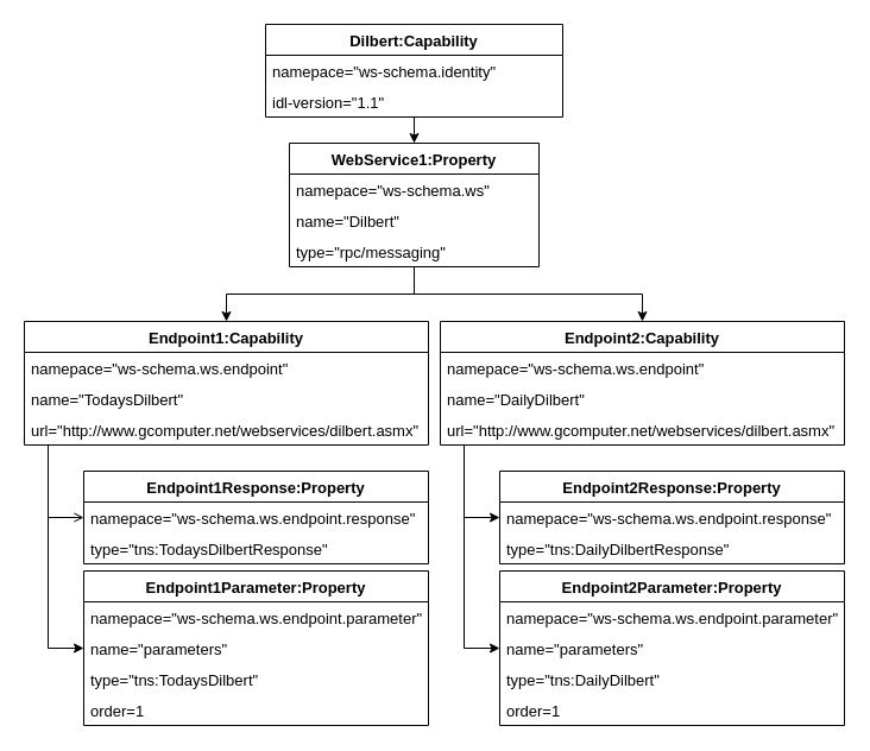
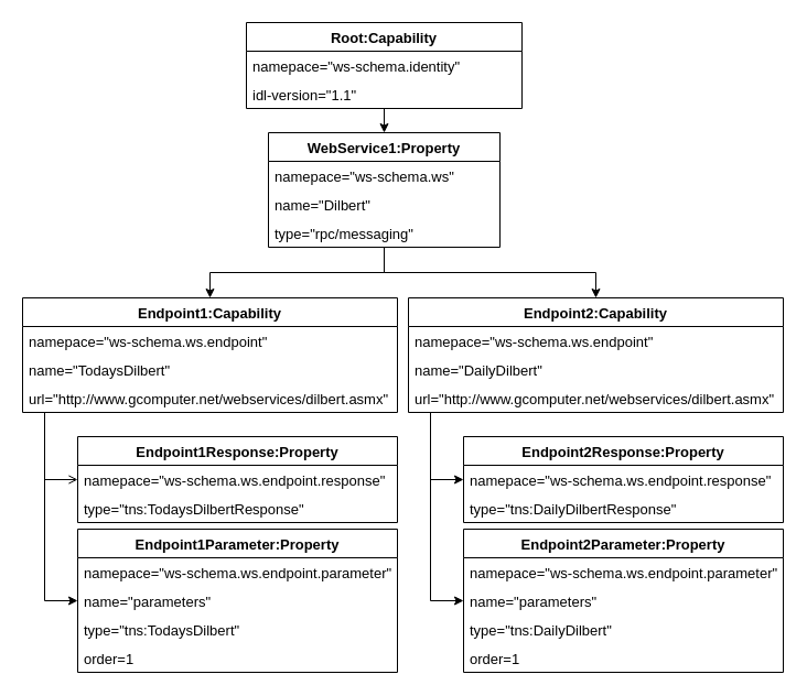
- <mxCell id="13" value="Dilbert:Capability" style="swimlane;fontStyle=1;align=center;verticalAlign=top;childLayout=stackLayout;horizontal=1;startSize=26;horizontalStack=0;resizeParent=1;resizeParentMax=0;resizeLast=0;collapsible=1;marginBottom=0;fontSize=13;strokeWidth=1;labelBorderColor=none;fillColor=none;" parent="1" vertex="1"><mxGeometry x="223" y="20" width="250" height="78" as="geometry"><mxRectangle x="360" y="50" width="120" height="26" as="alternateBounds" /></mxGeometry></mxCell>
+ <mxCell id="13" value="Root:Capability" style="swimlane;fontStyle=1;align=center;verticalAlign=top;childLayout=stackLayout;horizontal=1;startSize=26;horizontalStack=0;resizeParent=1;resizeParentMax=0;resizeLast=0;collapsible=1;marginBottom=0;fontSize=13;strokeWidth=1;labelBorderColor=none;fillColor=none;" parent="1" vertex="1"><mxGeometry x="223" y="20" width="250" height="78" as="geometry"><mxRectangle x="360" y="50" width="120" height="26" as="alternateBounds" /></mxGeometry></mxCell>
